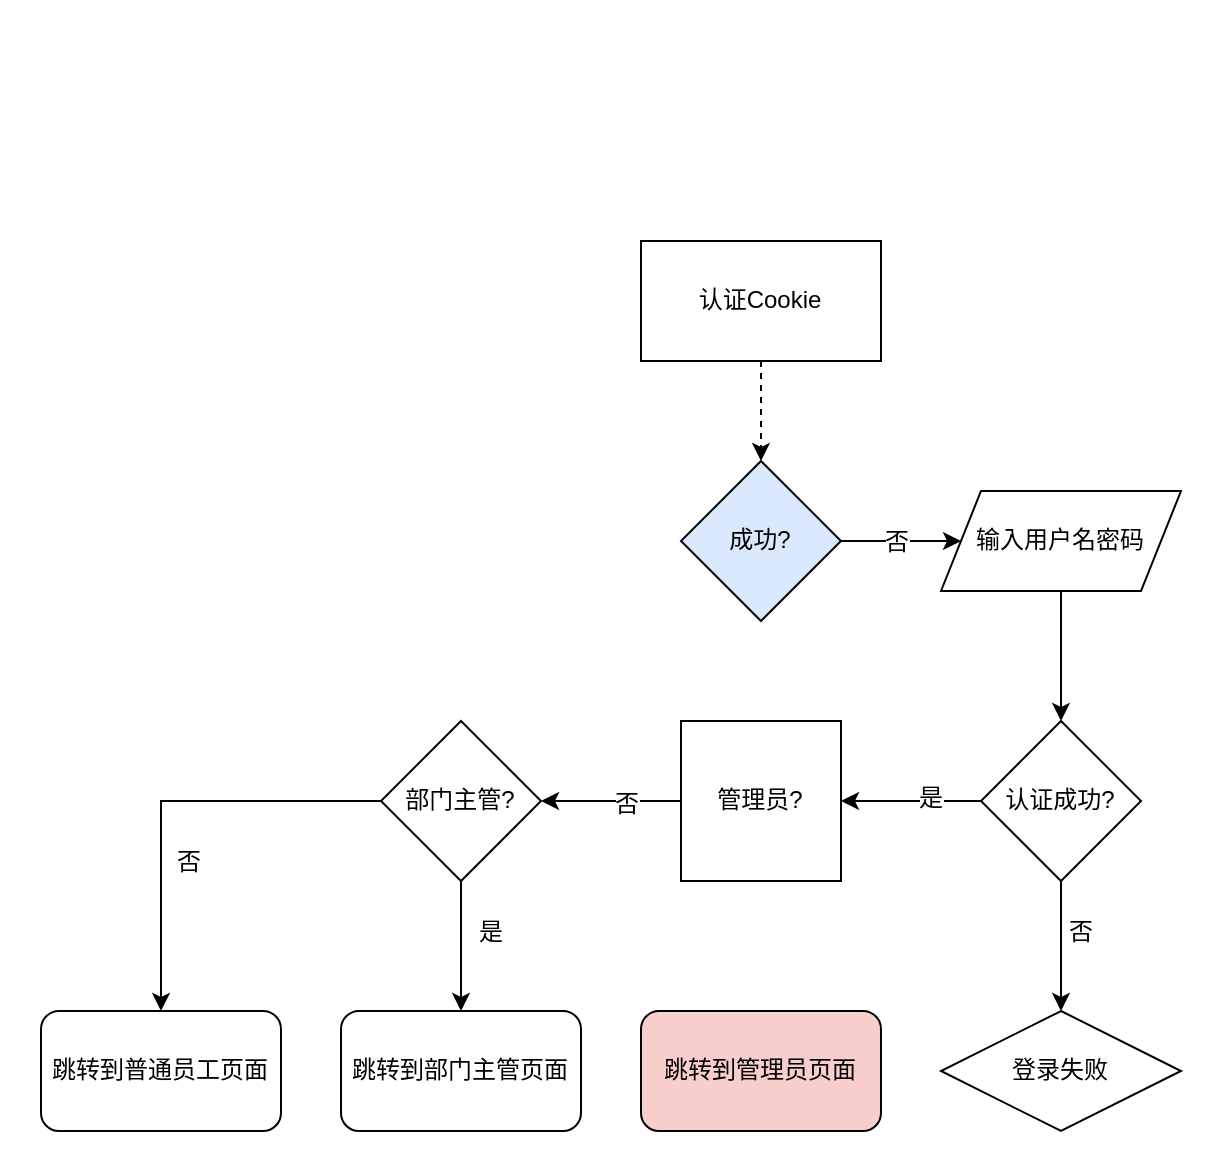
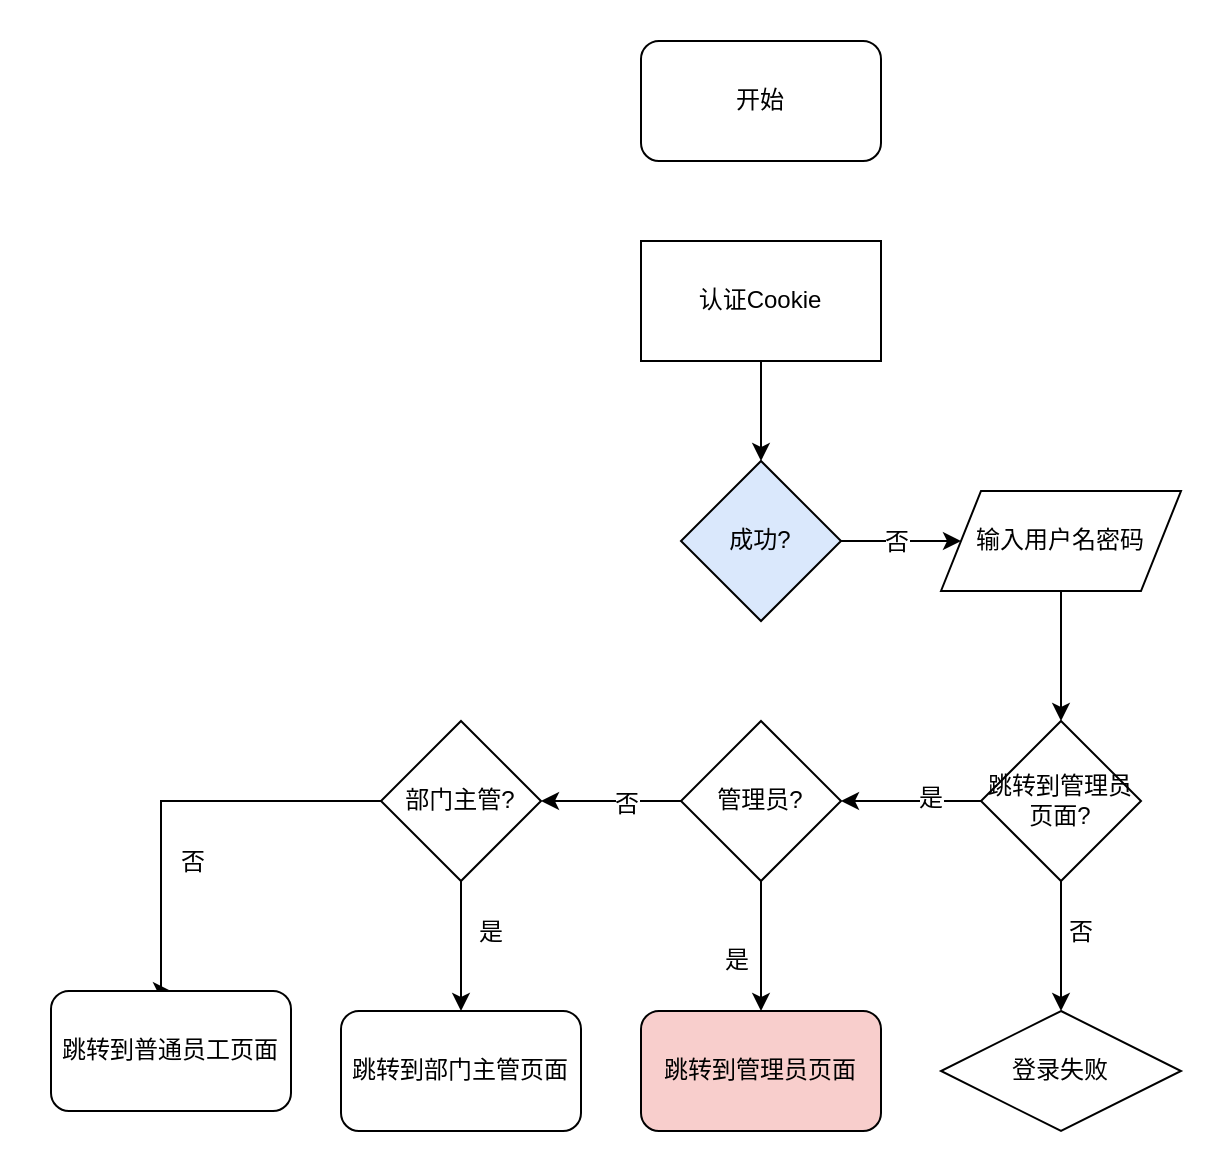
+ <mxCell id="2" value="开始" style="rounded=1;whiteSpace=wrap;html=1;fontSize=12;" vertex="1" parent="1"><mxGeometry x="320" y="20" width="120" height="60" as="geometry" /></mxCell>
- <mxCell id="8" style="edgeStyle=orthogonalEdgeStyle;rounded=0;orthogonalLoop=1;jettySize=auto;html=1;fontSize=12;dashed=1;" edge="1" parent="1" source="9" target="7"><mxGeometry relative="1" as="geometry" /></mxCell>
+ <mxCell id="8" style="edgeStyle=orthogonalEdgeStyle;rounded=0;orthogonalLoop=1;jettySize=auto;html=1;fontSize=12;" edge="1" parent="1" source="9" target="7"><mxGeometry relative="1" as="geometry" /></mxCell>
- <mxCell id="14" value="管理员?" style="whiteSpace=wrap;html=1;fontSize=12;rounded=0;" vertex="1" parent="1"><mxGeometry x="340" y="360" width="80" height="80" as="geometry" /></mxCell>
+ <mxCell id="14" value="管理员?" style="rhombus;whiteSpace=wrap;html=1;fontSize=12;" vertex="1" parent="1"><mxGeometry x="340" y="360" width="80" height="80" as="geometry" /></mxCell>
- <mxCell id="24" value="认证成功?" style="rhombus;whiteSpace=wrap;html=1;fontSize=12;" vertex="1" parent="1"><mxGeometry x="490" y="360" width="80" height="80" as="geometry" /></mxCell>
+ <mxCell id="24" value="跳转到管理员页面?" style="rhombus;whiteSpace=wrap;html=1;fontSize=12;" vertex="1" parent="1"><mxGeometry x="490" y="360" width="80" height="80" as="geometry" /></mxCell>
+ <mxCell id="10" style="edgeStyle=orthogonalEdgeStyle;rounded=0;orthogonalLoop=1;jettySize=auto;html=1;entryX=0.5;entryY=0;entryDx=0;entryDy=0;fontSize=12;" edge="1" parent="1" source="14" target="26"><mxGeometry relative="1" as="geometry" /></mxCell>
+ <mxCell id="11" value="是" style="edgeLabel;html=1;align=center;verticalAlign=middle;resizable=0;points=[];fontSize=12;" vertex="1" connectable="0" parent="10"><mxGeometry x="0.2" y="-1" relative="1" as="geometry"><mxPoint x="-12" as="offset" /></mxGeometry></mxCell>
- <mxCell id="27" value="跳转到普通员工页面" style="rounded=1;whiteSpace=wrap;html=1;fontSize=12;" vertex="1" parent="1"><mxGeometry x="20" y="505" width="120" height="60" as="geometry" /></mxCell>
+ <mxCell id="27" value="跳转到普通员工页面" style="rounded=1;whiteSpace=wrap;html=1;fontSize=12;" vertex="1" parent="1"><mxGeometry x="25" y="495" width="120" height="60" as="geometry" /></mxCell>
